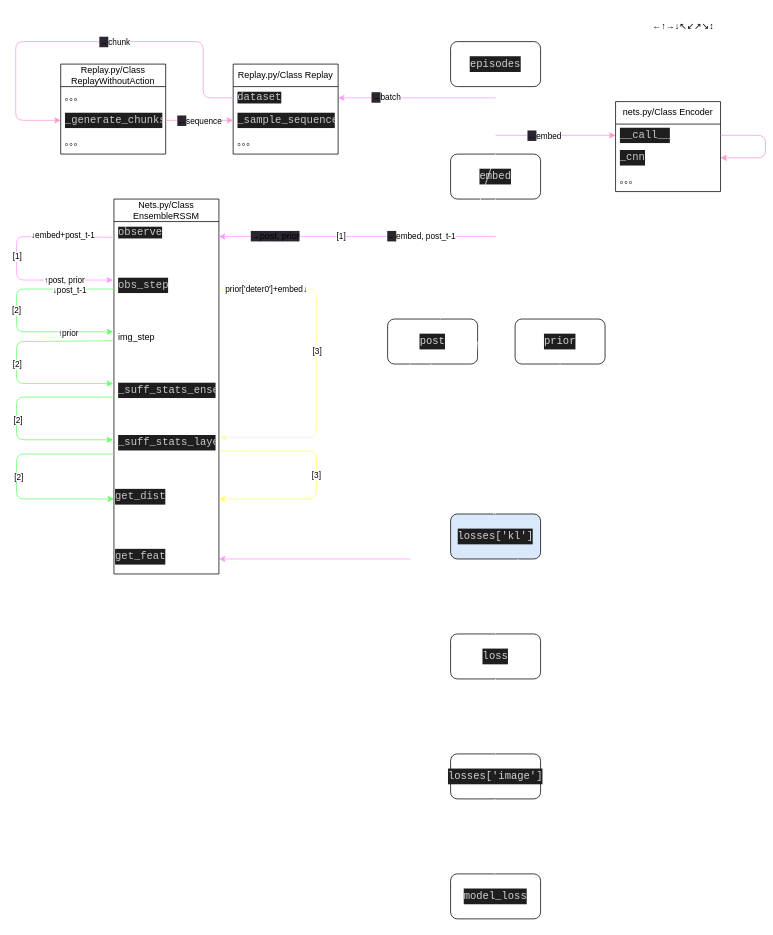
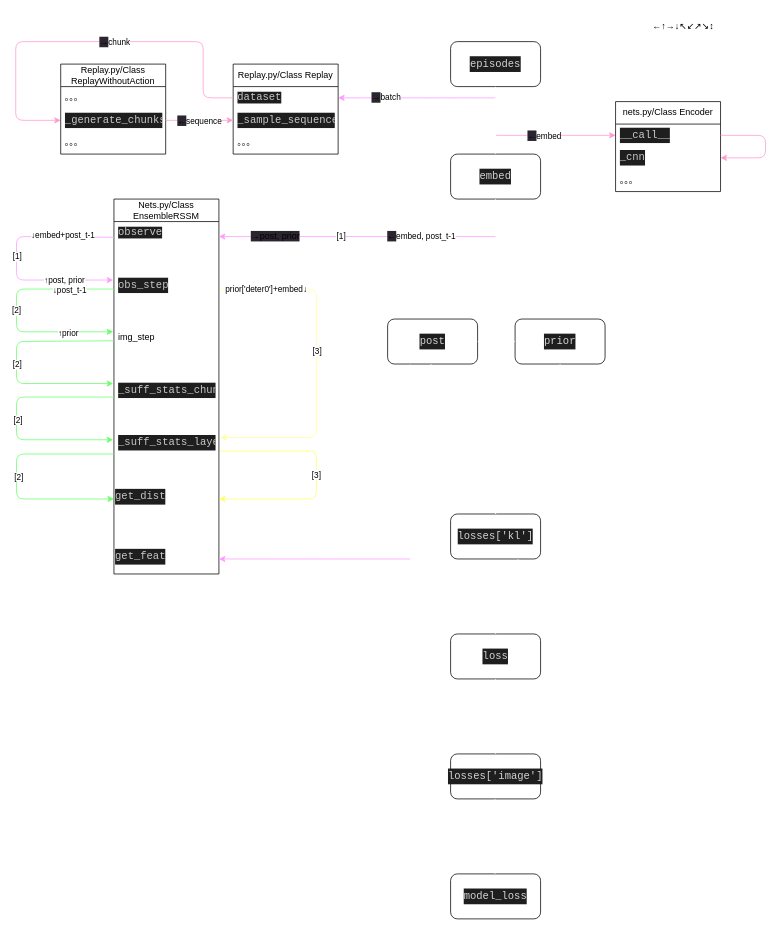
- <mxCell id="63" value="" style="endArrow=none;html=1;strokeColor=#FFFFFF;exitX=0.5;exitY=0;exitDx=0;exitDy=0;" edge="1" parent="1" source="3" target="4"><mxGeometry width="50" height="50" relative="1" as="geometry"><mxPoint x="640" y="205" as="sourcePoint" /><mxPoint x="690" y="155" as="targetPoint" /></mxGeometry></mxCell>
+ <mxCell id="63" value="" style="endArrow=none;html=1;strokeColor=#FFFFFF;entryX=0.5;entryY=1;entryDx=0;entryDy=0;exitX=0.5;exitY=0;exitDx=0;exitDy=0;" edge="1" parent="1" source="3" target="2"><mxGeometry width="50" height="50" relative="1" as="geometry"><mxPoint x="640" y="205" as="sourcePoint" /><mxPoint x="690" y="155" as="targetPoint" /></mxGeometry></mxCell>
- <mxCell id="70" value="" style="endArrow=none;html=1;strokeColor=#FFFFFF;curved=1;exitX=1;exitY=0.5;exitDx=0;exitDy=0;" edge="1" parent="1" source="4" target="5"><mxGeometry width="50" height="50" relative="1" as="geometry"><mxPoint x="557" y="475" as="sourcePoint" /><mxPoint x="607" y="425" as="targetPoint" /></mxGeometry></mxCell>
+ <mxCell id="70" value="" style="endArrow=none;html=1;strokeColor=#FFFFFF;curved=1;entryX=0;entryY=0.5;entryDx=0;entryDy=0;exitX=1;exitY=0.5;exitDx=0;exitDy=0;" edge="1" parent="1" source="4" target="56"><mxGeometry width="50" height="50" relative="1" as="geometry"><mxPoint x="557" y="475" as="sourcePoint" /><mxPoint x="607" y="425" as="targetPoint" /></mxGeometry></mxCell>
- <mxCell id="73" value="" style="endArrow=none;html=1;strokeColor=#FFFFFF;entryX=0.25;entryY=1;entryDx=0;entryDy=0;exitX=0.5;exitY=0;exitDx=0;exitDy=0;" edge="1" parent="1" source="6" target="4"><mxGeometry width="50" height="50" relative="1" as="geometry"><mxPoint x="770" y="665" as="sourcePoint" /><mxPoint x="820" y="615" as="targetPoint" /><Array as="points"><mxPoint x="660" y="795" /><mxPoint x="546" y="795" /></Array></mxGeometry></mxCell>
+ <mxCell id="73" value="" style="endArrow=none;html=1;strokeColor=#FFFFFF;entryX=0.25;entryY=1;entryDx=0;entryDy=0;exitX=0.5;exitY=0;exitDx=0;exitDy=0;dashed=1;" edge="1" parent="1" source="6" target="4"><mxGeometry width="50" height="50" relative="1" as="geometry"><mxPoint x="770" y="665" as="sourcePoint" /><mxPoint x="820" y="615" as="targetPoint" /><Array as="points"><mxPoint x="660" y="795" /><mxPoint x="546" y="795" /></Array></mxGeometry></mxCell>
- <mxCell id="31" value="&lt;div style=&quot;color: rgb(212, 212, 212); background-color: rgb(30, 30, 30); font-family: Menlo, Monaco, &amp;quot;Courier New&amp;quot;, monospace; font-size: 14px; line-height: 21px;&quot;&gt;&lt;span style=&quot;color: #c8c8c8;&quot;&gt;_suff_stats_ensemble&lt;/span&gt;&lt;/div&gt;" style="text;strokeColor=none;fillColor=none;align=left;verticalAlign=middle;spacingLeft=4;spacingRight=4;overflow=hidden;points=[[0,0.5],[1,0.5]];portConstraint=eastwest;rotatable=0;whiteSpace=wrap;html=1;" parent="24" vertex="1"><mxGeometry y="240" width="140" height="30" as="geometry" /></mxCell>
+ <mxCell id="31" value="&lt;div style=&quot;color: rgb(212, 212, 212); background-color: rgb(30, 30, 30); font-family: Menlo, Monaco, &amp;quot;Courier New&amp;quot;, monospace; font-size: 14px; line-height: 21px;&quot;&gt;&lt;span style=&quot;color: #c8c8c8;&quot;&gt;_suff_stats_chunks&lt;/span&gt;&lt;/div&gt;" style="text;strokeColor=none;fillColor=none;align=left;verticalAlign=middle;spacingLeft=4;spacingRight=4;overflow=hidden;points=[[0,0.5],[1,0.5]];portConstraint=eastwest;rotatable=0;whiteSpace=wrap;html=1;" parent="24" vertex="1"><mxGeometry y="240" width="140" height="30" as="geometry" /></mxCell>
- <mxCell id="5" value="&lt;div style=&quot;color: rgb(212, 212, 212); background-color: rgb(30, 30, 30); font-family: Menlo, Monaco, &amp;quot;Courier New&amp;quot;, monospace; font-size: 14px; line-height: 21px;&quot;&gt;losses['kl']&lt;br&gt;&lt;/div&gt;" style="rounded=1;whiteSpace=wrap;html=1;fillColor=#dae8fc;" parent="1" vertex="1"><mxGeometry x="600" y="685" width="120" height="60" as="geometry" /></mxCell>
+ <mxCell id="5" value="&lt;div style=&quot;color: rgb(212, 212, 212); background-color: rgb(30, 30, 30); font-family: Menlo, Monaco, &amp;quot;Courier New&amp;quot;, monospace; font-size: 14px; line-height: 21px;&quot;&gt;losses['kl']&lt;br&gt;&lt;/div&gt;" style="rounded=1;whiteSpace=wrap;html=1;" parent="1" vertex="1"><mxGeometry x="600" y="685" width="120" height="60" as="geometry" /></mxCell>
